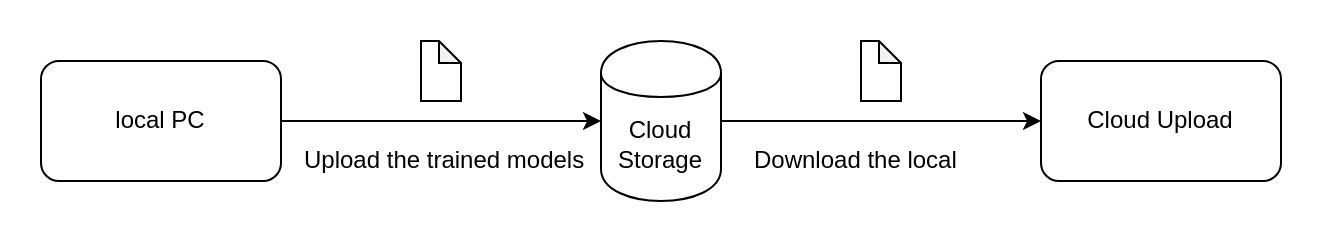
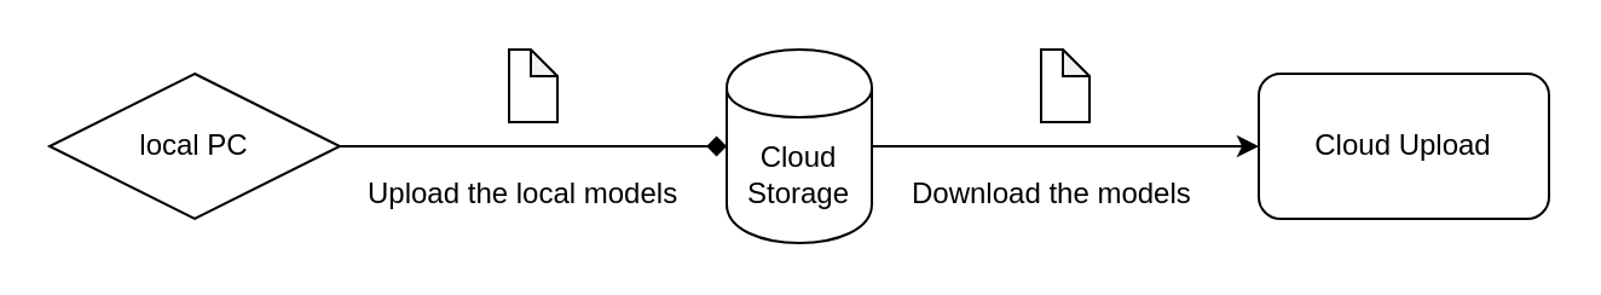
- <mxCell id="3" value="local PC" style="rounded=1;whiteSpace=wrap;html=1;" vertex="1" parent="1"><mxGeometry x="20" y="30" width="120" height="60" as="geometry" /></mxCell>
+ <mxCell id="3" value="local PC" style="rhombus;whiteSpace=wrap;html=1;" vertex="1" parent="1"><mxGeometry x="20" y="30" width="120" height="60" as="geometry" /></mxCell>
- <mxCell id="5" value="" style="endArrow=classic;html=1;entryX=0;entryY=0.5;entryDx=0;entryDy=0;exitX=1;exitY=0.5;exitDx=0;exitDy=0;" edge="1" parent="1" source="3" target="2"><mxGeometry width="50" height="50" relative="1" as="geometry"><mxPoint x="270" y="145" as="sourcePoint" /><mxPoint x="299" y="94" as="targetPoint" /></mxGeometry></mxCell>
+ <mxCell id="5" value="" style="endArrow=diamond;html=1;entryX=0;entryY=0.5;entryDx=0;entryDy=0;exitX=1;exitY=0.5;exitDx=0;exitDy=0;" edge="1" parent="1" source="3" target="2"><mxGeometry width="50" height="50" relative="1" as="geometry"><mxPoint x="270" y="145" as="sourcePoint" /><mxPoint x="299" y="94" as="targetPoint" /></mxGeometry></mxCell>
- <mxCell id="7" value="Upload the trained models" style="text;html=1;resizable=0;points=[];autosize=1;align=left;verticalAlign=top;spacingTop=-4;" vertex="1" parent="1"><mxGeometry x="150" y="70" width="160" height="10" as="geometry" /></mxCell>
+ <mxCell id="7" value="Upload the local models" style="text;html=1;resizable=0;points=[];autosize=1;align=left;verticalAlign=top;spacingTop=-4;" vertex="1" parent="1"><mxGeometry x="150" y="70" width="160" height="10" as="geometry" /></mxCell>
- <mxCell id="10" value="Download the local" style="text;html=1;resizable=0;points=[];autosize=1;align=left;verticalAlign=top;spacingTop=-4;" vertex="1" parent="1"><mxGeometry x="375" y="70" width="130" height="10" as="geometry" /></mxCell>
+ <mxCell id="10" value="Download the models" style="text;html=1;resizable=0;points=[];autosize=1;align=left;verticalAlign=top;spacingTop=-4;" vertex="1" parent="1"><mxGeometry x="375" y="70" width="130" height="10" as="geometry" /></mxCell>
